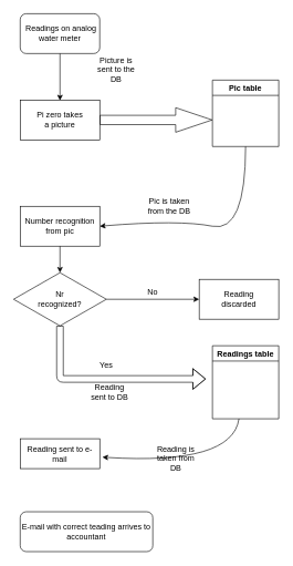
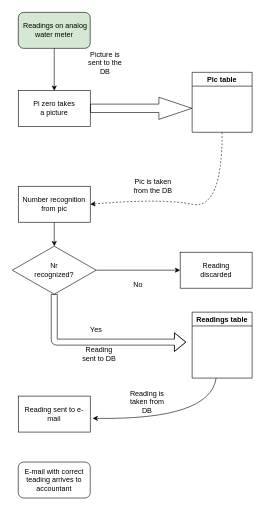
- <mxCell id="2" value="&amp;nbsp;Readings on analog water meter" style="rounded=1;whiteSpace=wrap;html=1;fontSize=12;glass=0;strokeWidth=1;shadow=0;" parent="1" vertex="1"><mxGeometry x="30" y="20" width="120" height="60" as="geometry" /></mxCell>
+ <mxCell id="2" value="&amp;nbsp;Readings on analog water meter" style="rounded=1;whiteSpace=wrap;html=1;fontSize=12;glass=0;strokeWidth=1;shadow=0;fillColor=#d5e8d4;" parent="1" vertex="1"><mxGeometry x="30" y="20" width="120" height="60" as="geometry" /></mxCell>
- <mxCell id="11" value="" style="curved=1;endArrow=classic;html=1;entryX=1;entryY=0.5;entryDx=0;entryDy=0;exitX=0.5;exitY=1;exitDx=0;exitDy=0;" edge="1" parent="1" source="9" target="10"><mxGeometry width="50" height="50" relative="1" as="geometry"><mxPoint x="260" y="330" as="sourcePoint" /><mxPoint x="310" y="280" as="targetPoint" /><Array as="points"><mxPoint x="370" y="350" /><mxPoint x="270" y="330" /></Array></mxGeometry></mxCell>
+ <mxCell id="11" value="" style="curved=1;endArrow=classic;html=1;entryX=1;entryY=0.5;entryDx=0;entryDy=0;exitX=0.5;exitY=1;exitDx=0;exitDy=0;dashed=1;" edge="1" parent="1" source="9" target="10"><mxGeometry width="50" height="50" relative="1" as="geometry"><mxPoint x="260" y="330" as="sourcePoint" /><mxPoint x="310" y="280" as="targetPoint" /><Array as="points"><mxPoint x="370" y="350" /><mxPoint x="270" y="330" /></Array></mxGeometry></mxCell>
- <mxCell id="19" value="No" style="text;html=1;strokeColor=none;fillColor=none;align=center;verticalAlign=middle;whiteSpace=wrap;rounded=0;" vertex="1" parent="1"><mxGeometry x="210" y="430" width="40" height="20" as="geometry" /></mxCell>
+ <mxCell id="19" value="No" style="text;html=1;strokeColor=none;fillColor=none;align=center;verticalAlign=middle;whiteSpace=wrap;rounded=0;" vertex="1" parent="1"><mxGeometry x="210" y="465" width="40" height="20" as="geometry" /></mxCell>
- <mxCell id="24" value="Reading sent to e-mail" style="rounded=0;whiteSpace=wrap;html=1;" vertex="1" parent="1"><mxGeometry x="30" y="660" width="120" height="45" as="geometry" /></mxCell>
+ <mxCell id="24" value="Reading sent to e-mail" style="rounded=0;whiteSpace=wrap;html=1;" vertex="1" parent="1"><mxGeometry x="30" y="660" width="120" height="60" as="geometry" /></mxCell>
- <mxCell id="26" value="Reading is taken from DB" style="text;html=1;strokeColor=none;fillColor=none;align=center;verticalAlign=middle;whiteSpace=wrap;rounded=0;" vertex="1" parent="1"><mxGeometry x="230" y="680" width="70" height="20" as="geometry" /></mxCell>
+ <mxCell id="26" value="Reading is taken from DB" style="text;html=1;strokeColor=none;fillColor=none;align=center;verticalAlign=middle;whiteSpace=wrap;rounded=0;" vertex="1" parent="1"><mxGeometry x="210" y="660" width="70" height="20" as="geometry" /></mxCell>
- <mxCell id="3" value="E-mail with correct teading arrives to accountant" style="rounded=1;whiteSpace=wrap;html=1;fontSize=12;glass=0;strokeWidth=1;shadow=0;" parent="1" vertex="1"><mxGeometry x="30" y="770" width="200" height="60" as="geometry" /></mxCell>
+ <mxCell id="3" value="E-mail with correct teading arrives to accountant" style="rounded=1;whiteSpace=wrap;html=1;fontSize=12;glass=0;strokeWidth=1;shadow=0;" parent="1" vertex="1"><mxGeometry x="30" y="770" width="120" height="60" as="geometry" /></mxCell>
